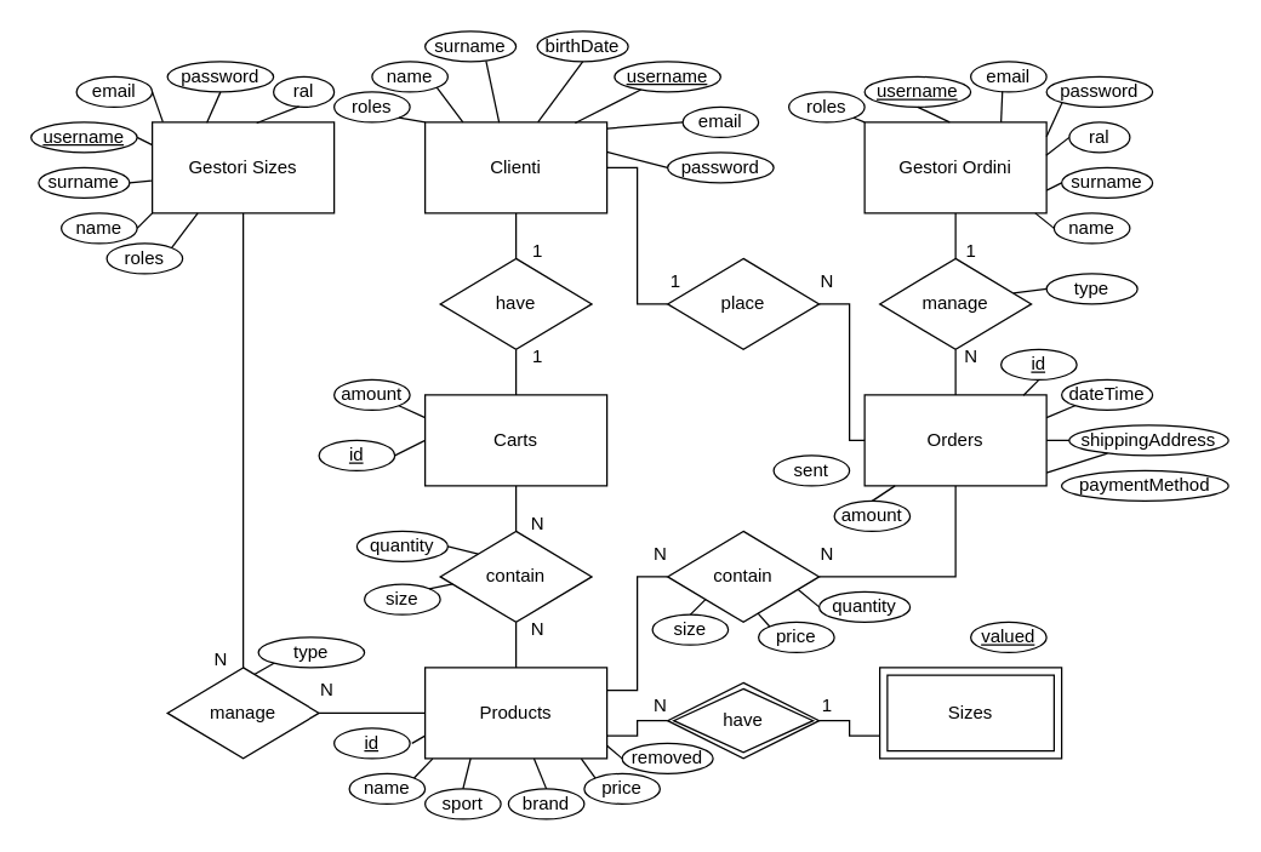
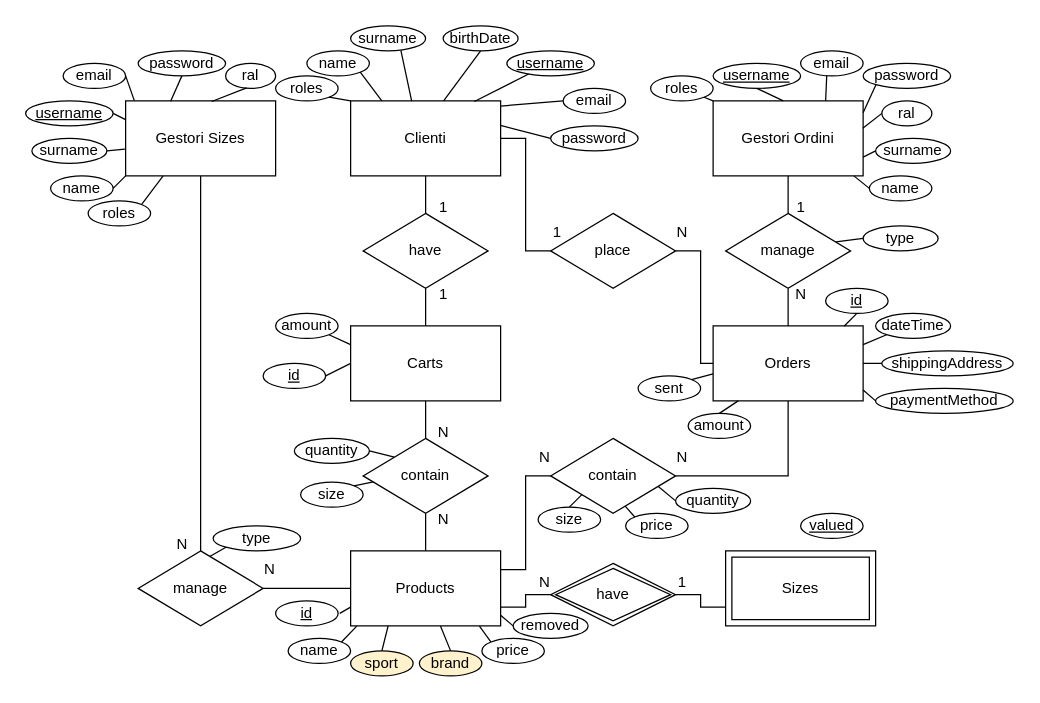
+ <mxCell id="106" value="" style="endArrow=none;html=1;rounded=0;strokeColor=default;exitX=1;exitY=0;exitDx=0;exitDy=0;entryX=0;entryY=0.639;entryDx=0;entryDy=0;entryPerimeter=0;" edge="1" parent="1" source="105" target="6"><mxGeometry width="50" height="50" relative="1" as="geometry"><mxPoint x="680" y="290" as="sourcePoint" /><mxPoint x="730" y="240" as="targetPoint" /></mxGeometry></mxCell>
- <mxCell id="111" value="" style="endArrow=none;html=1;rounded=0;strokeColor=default;exitX=1;exitY=0.856;exitDx=0;exitDy=0;exitPerimeter=0;" edge="1" parent="1" source="6" target="102"><mxGeometry width="50" height="50" relative="1" as="geometry"><mxPoint x="680" y="290" as="sourcePoint" /><mxPoint x="730" y="240" as="targetPoint" /></mxGeometry></mxCell>
+ <mxCell id="111" value="" style="endArrow=none;html=1;rounded=0;strokeColor=default;entryX=0;entryY=0.5;entryDx=0;entryDy=0;exitX=1;exitY=0.856;exitDx=0;exitDy=0;exitPerimeter=0;" edge="1" parent="1" source="6" target="103"><mxGeometry width="50" height="50" relative="1" as="geometry"><mxPoint x="680" y="290" as="sourcePoint" /><mxPoint x="730" y="240" as="targetPoint" /></mxGeometry></mxCell>
- <mxCell id="89" value="sport" style="ellipse;whiteSpace=wrap;html=1;" vertex="1" parent="1"><mxGeometry x="280" y="520" width="50" height="20" as="geometry" /></mxCell>
+ <mxCell id="89" value="sport" style="ellipse;whiteSpace=wrap;html=1;fillColor=#fff2cc;" vertex="1" parent="1"><mxGeometry x="280" y="520" width="50" height="20" as="geometry" /></mxCell>
- <mxCell id="90" value="brand" style="ellipse;whiteSpace=wrap;html=1;" vertex="1" parent="1"><mxGeometry x="335" y="520" width="50" height="20" as="geometry" /></mxCell>
+ <mxCell id="90" value="brand" style="ellipse;whiteSpace=wrap;html=1;fillColor=#fff2cc;" vertex="1" parent="1"><mxGeometry x="335" y="520" width="50" height="20" as="geometry" /></mxCell>
